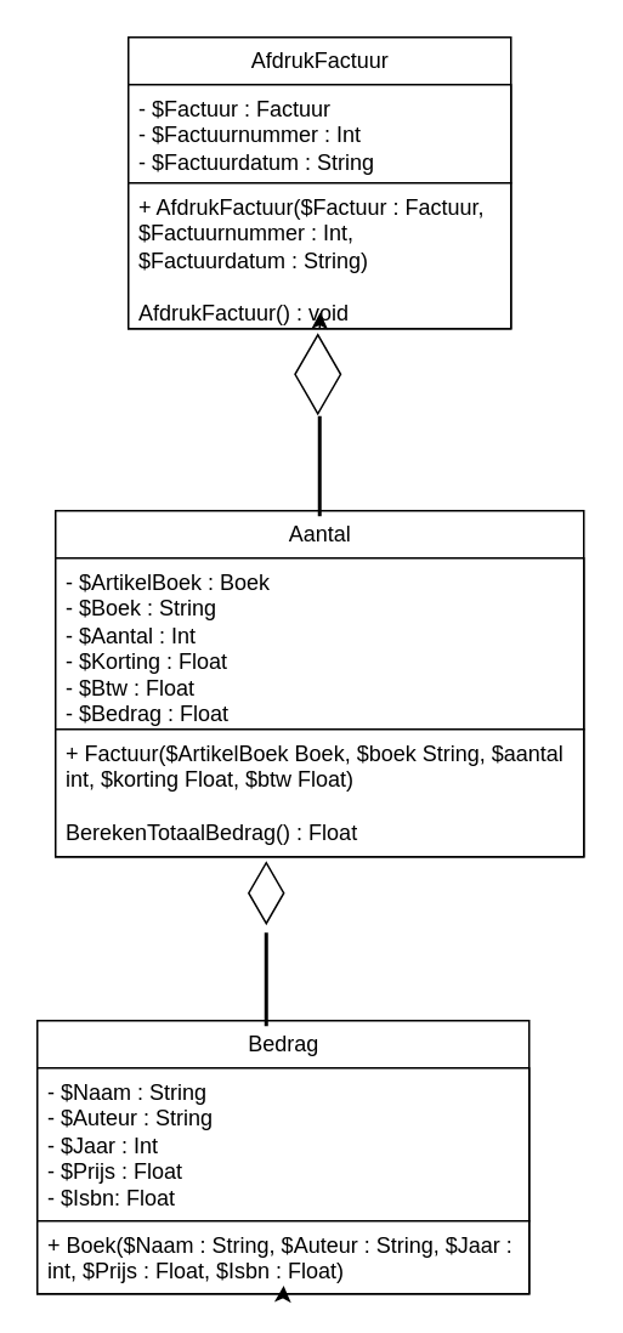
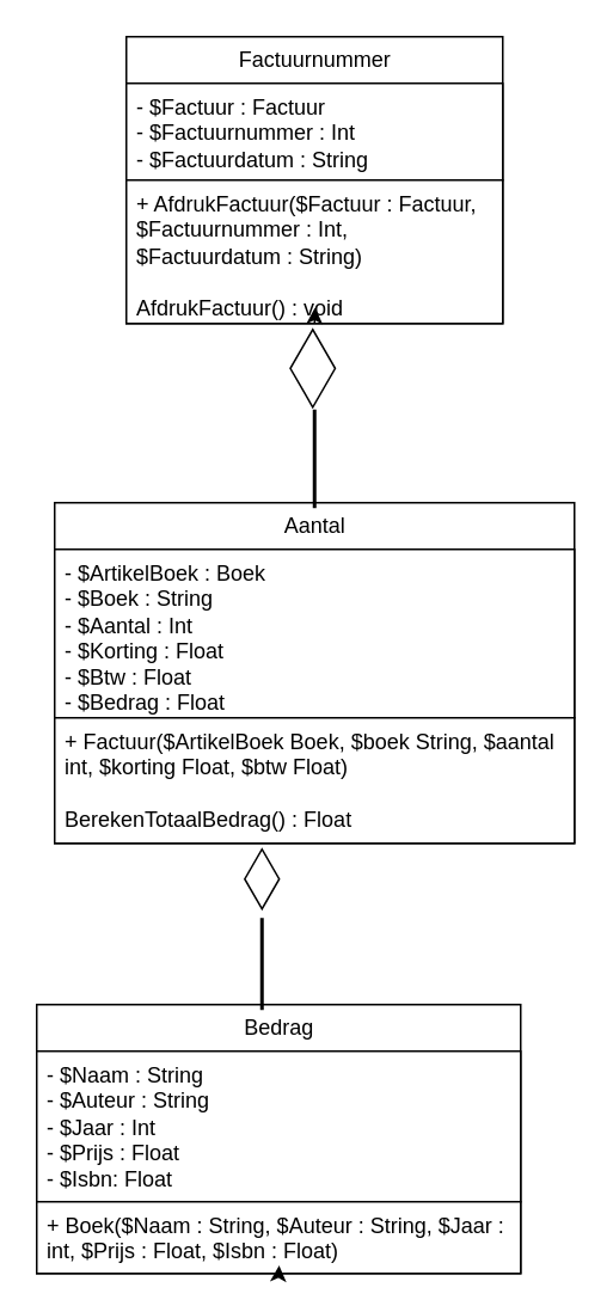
- <mxCell id="9" value="&lt;font color=&quot;#000000&quot; style=&quot;background-color: rgb(255, 255, 255);&quot;&gt;AfdrukFactuur&lt;/font&gt;" style="swimlane;fontStyle=0;childLayout=stackLayout;horizontal=1;startSize=26;fillColor=#FFFFFF;horizontalStack=0;resizeParent=1;resizeParentMax=0;resizeLast=0;collapsible=1;marginBottom=0;html=1;strokeColor=#000000;shadow=0;glass=0;rounded=0;" parent="1" vertex="1"><mxGeometry x="70" y="20" width="210" height="160" as="geometry" /></mxCell>
+ <mxCell id="9" value="&lt;font color=&quot;#000000&quot; style=&quot;background-color: rgb(255, 255, 255);&quot;&gt;Factuurnummer&lt;/font&gt;" style="swimlane;fontStyle=0;childLayout=stackLayout;horizontal=1;startSize=26;fillColor=#FFFFFF;horizontalStack=0;resizeParent=1;resizeParentMax=0;resizeLast=0;collapsible=1;marginBottom=0;html=1;strokeColor=#000000;shadow=0;glass=0;rounded=0;" parent="1" vertex="1"><mxGeometry x="70" y="20" width="210" height="160" as="geometry" /></mxCell>
